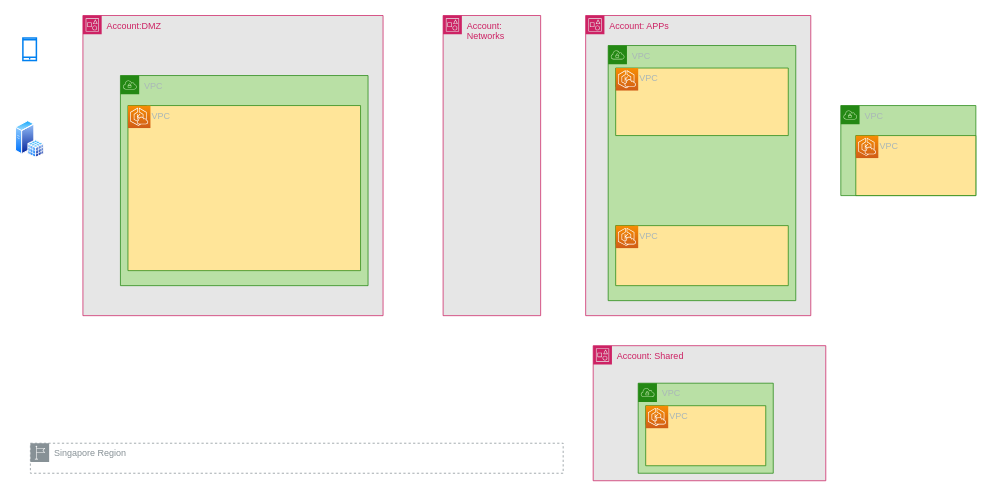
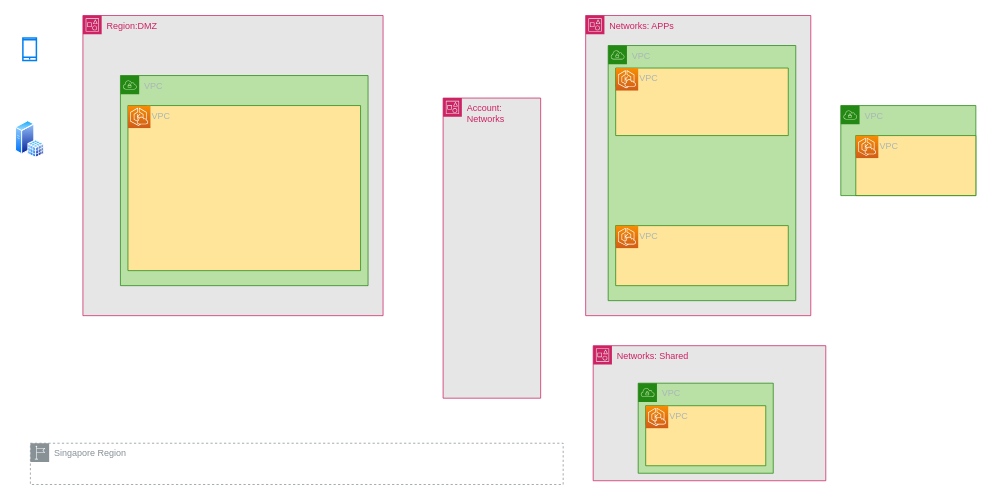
- <mxCell id="3" value="Account:DMZ" style="points=[[0,0],[0.25,0],[0.5,0],[0.75,0],[1,0],[1,0.25],[1,0.5],[1,0.75],[1,1],[0.75,1],[0.5,1],[0.25,1],[0,1],[0,0.75],[0,0.5],[0,0.25]];outlineConnect=0;gradientColor=none;html=1;whiteSpace=wrap;fontSize=12;fontStyle=0;container=1;pointerEvents=0;collapsible=0;recursiveResize=0;shape=mxgraph.aws4.group;grIcon=mxgraph.aws4.group_account;strokeColor=#CD2264;fillColor=#E6E6E6;verticalAlign=top;align=left;spacingLeft=30;fontColor=#CD2264;dashed=0;" vertex="1" parent="1"><mxGeometry x="110" y="20" width="400" height="400" as="geometry" /></mxCell>
+ <mxCell id="3" value="Region:DMZ" style="points=[[0,0],[0.25,0],[0.5,0],[0.75,0],[1,0],[1,0.25],[1,0.5],[1,0.75],[1,1],[0.75,1],[0.5,1],[0.25,1],[0,1],[0,0.75],[0,0.5],[0,0.25]];outlineConnect=0;gradientColor=none;html=1;whiteSpace=wrap;fontSize=12;fontStyle=0;container=1;pointerEvents=0;collapsible=0;recursiveResize=0;shape=mxgraph.aws4.group;grIcon=mxgraph.aws4.group_account;strokeColor=#CD2264;fillColor=#E6E6E6;verticalAlign=top;align=left;spacingLeft=30;fontColor=#CD2264;dashed=0;" vertex="1" parent="1"><mxGeometry x="110" y="20" width="400" height="400" as="geometry" /></mxCell>
- <mxCell id="5" value="Account: APPs" style="points=[[0,0],[0.25,0],[0.5,0],[0.75,0],[1,0],[1,0.25],[1,0.5],[1,0.75],[1,1],[0.75,1],[0.5,1],[0.25,1],[0,1],[0,0.75],[0,0.5],[0,0.25]];outlineConnect=0;gradientColor=none;html=1;whiteSpace=wrap;fontSize=12;fontStyle=0;container=1;pointerEvents=0;collapsible=0;recursiveResize=0;shape=mxgraph.aws4.group;grIcon=mxgraph.aws4.group_account;strokeColor=#CD2264;fillColor=#E6E6E6;verticalAlign=top;align=left;spacingLeft=30;fontColor=#CD2264;dashed=0;" vertex="1" parent="1"><mxGeometry x="780" y="20" width="300" height="400" as="geometry" /></mxCell>
+ <mxCell id="5" value="Networks: APPs" style="points=[[0,0],[0.25,0],[0.5,0],[0.75,0],[1,0],[1,0.25],[1,0.5],[1,0.75],[1,1],[0.75,1],[0.5,1],[0.25,1],[0,1],[0,0.75],[0,0.5],[0,0.25]];outlineConnect=0;gradientColor=none;html=1;whiteSpace=wrap;fontSize=12;fontStyle=0;container=1;pointerEvents=0;collapsible=0;recursiveResize=0;shape=mxgraph.aws4.group;grIcon=mxgraph.aws4.group_account;strokeColor=#CD2264;fillColor=#E6E6E6;verticalAlign=top;align=left;spacingLeft=30;fontColor=#CD2264;dashed=0;" vertex="1" parent="1"><mxGeometry x="780" y="20" width="300" height="400" as="geometry" /></mxCell>
- <mxCell id="4" value="Account: Networks" style="points=[[0,0],[0.25,0],[0.5,0],[0.75,0],[1,0],[1,0.25],[1,0.5],[1,0.75],[1,1],[0.75,1],[0.5,1],[0.25,1],[0,1],[0,0.75],[0,0.5],[0,0.25]];outlineConnect=0;gradientColor=none;html=1;whiteSpace=wrap;fontSize=12;fontStyle=0;container=1;pointerEvents=0;collapsible=0;recursiveResize=0;shape=mxgraph.aws4.group;grIcon=mxgraph.aws4.group_account;strokeColor=#CD2264;fillColor=#E6E6E6;verticalAlign=top;align=left;spacingLeft=30;fontColor=#CD2264;dashed=0;" vertex="1" parent="1"><mxGeometry x="590" y="20" width="130" height="400" as="geometry" /></mxCell>
+ <mxCell id="4" value="Account: Networks" style="points=[[0,0],[0.25,0],[0.5,0],[0.75,0],[1,0],[1,0.25],[1,0.5],[1,0.75],[1,1],[0.75,1],[0.5,1],[0.25,1],[0,1],[0,0.75],[0,0.5],[0,0.25]];outlineConnect=0;gradientColor=none;html=1;whiteSpace=wrap;fontSize=12;fontStyle=0;container=1;pointerEvents=0;collapsible=0;recursiveResize=0;shape=mxgraph.aws4.group;grIcon=mxgraph.aws4.group_account;strokeColor=#CD2264;fillColor=#E6E6E6;verticalAlign=top;align=left;spacingLeft=30;fontColor=#CD2264;dashed=0;" vertex="1" parent="1"><mxGeometry x="590" y="130" width="130" height="400" as="geometry" /></mxCell>
- <mxCell id="14" value="Account: Shared" style="points=[[0,0],[0.25,0],[0.5,0],[0.75,0],[1,0],[1,0.25],[1,0.5],[1,0.75],[1,1],[0.75,1],[0.5,1],[0.25,1],[0,1],[0,0.75],[0,0.5],[0,0.25]];outlineConnect=0;gradientColor=none;html=1;whiteSpace=wrap;fontSize=12;fontStyle=0;container=1;pointerEvents=0;collapsible=0;recursiveResize=0;shape=mxgraph.aws4.group;grIcon=mxgraph.aws4.group_account;strokeColor=#CD2264;fillColor=#E6E6E6;verticalAlign=top;align=left;spacingLeft=30;fontColor=#CD2264;dashed=0;" vertex="1" parent="1"><mxGeometry x="790" y="460" width="310" height="180" as="geometry" /></mxCell>
+ <mxCell id="14" value="Networks: Shared" style="points=[[0,0],[0.25,0],[0.5,0],[0.75,0],[1,0],[1,0.25],[1,0.5],[1,0.75],[1,1],[0.75,1],[0.5,1],[0.25,1],[0,1],[0,0.75],[0,0.5],[0,0.25]];outlineConnect=0;gradientColor=none;html=1;whiteSpace=wrap;fontSize=12;fontStyle=0;container=1;pointerEvents=0;collapsible=0;recursiveResize=0;shape=mxgraph.aws4.group;grIcon=mxgraph.aws4.group_account;strokeColor=#CD2264;fillColor=#E6E6E6;verticalAlign=top;align=left;spacingLeft=30;fontColor=#CD2264;dashed=0;" vertex="1" parent="1"><mxGeometry x="790" y="460" width="310" height="180" as="geometry" /></mxCell>
- <mxCell id="13" value="Singapore Region" style="sketch=0;outlineConnect=0;gradientColor=none;html=1;whiteSpace=wrap;fontSize=12;fontStyle=0;shape=mxgraph.aws4.group;grIcon=mxgraph.aws4.group_region;strokeColor=#879196;fillColor=none;verticalAlign=top;align=left;spacingLeft=30;fontColor=#879196;dashed=1;" vertex="1" parent="1"><mxGeometry x="40" y="590" width="710" height="40" as="geometry" /></mxCell>
+ <mxCell id="13" value="Singapore Region" style="sketch=0;outlineConnect=0;gradientColor=none;html=1;whiteSpace=wrap;fontSize=12;fontStyle=0;shape=mxgraph.aws4.group;grIcon=mxgraph.aws4.group_region;strokeColor=#879196;fillColor=none;verticalAlign=top;align=left;spacingLeft=30;fontColor=#879196;dashed=1;" vertex="1" parent="1"><mxGeometry x="40" y="590" width="710" height="55" as="geometry" /></mxCell>
